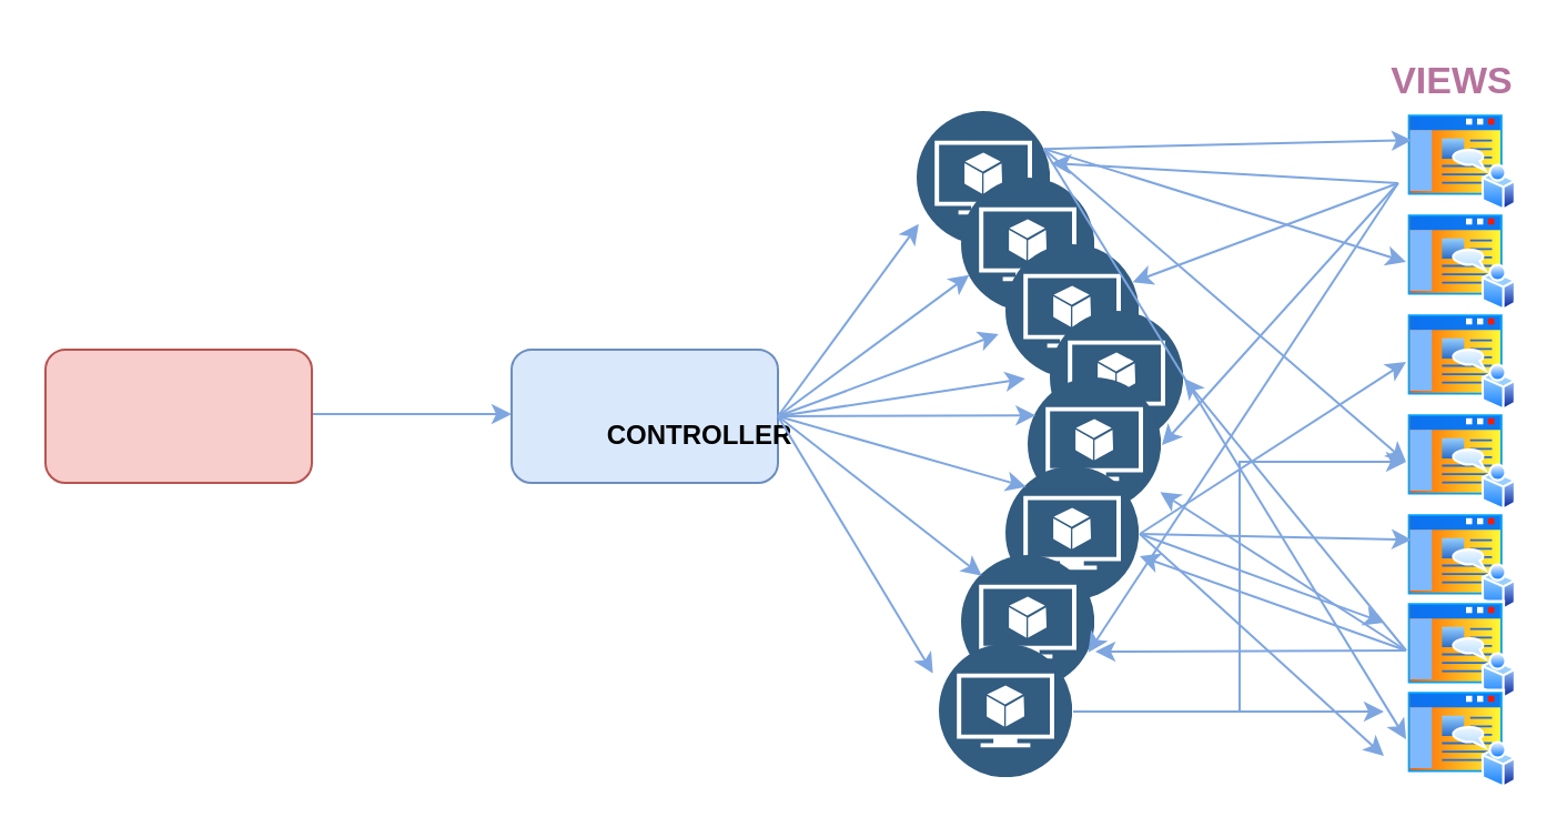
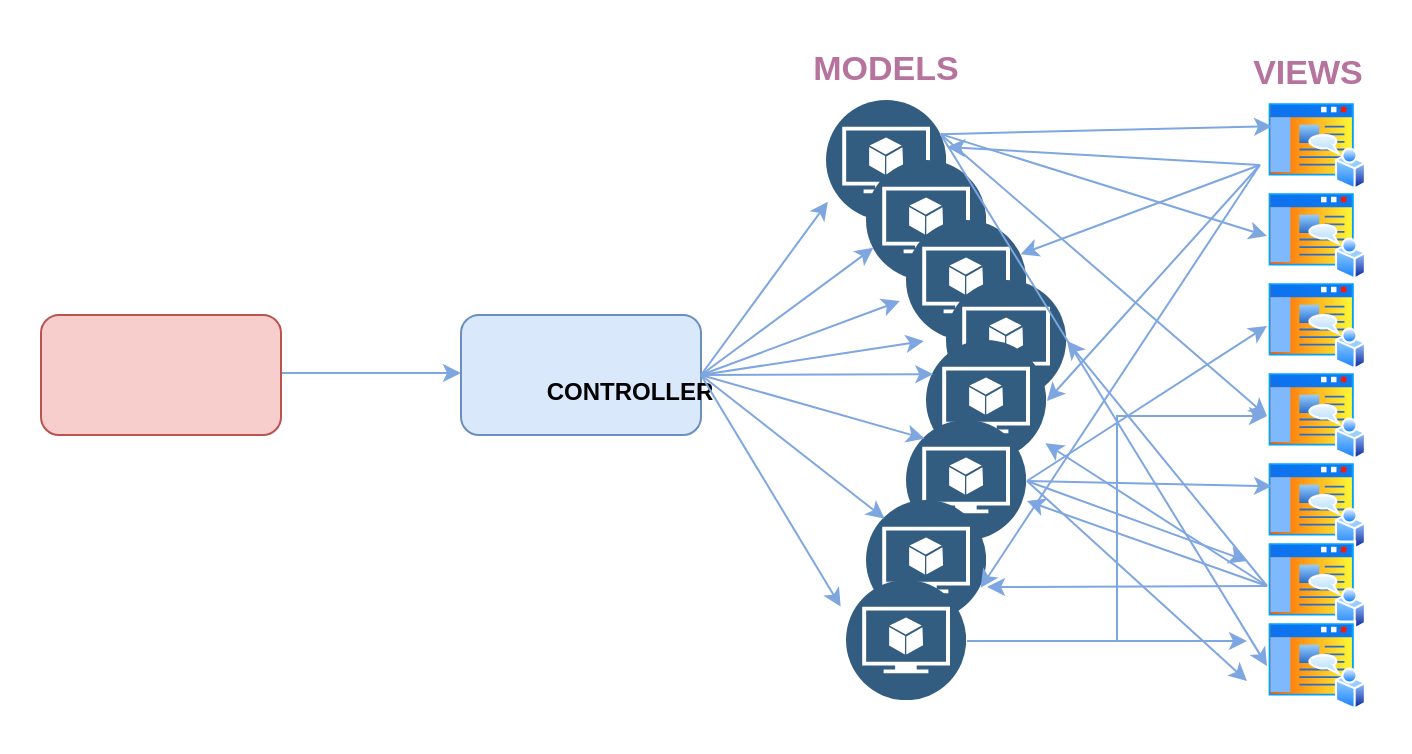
+ <mxCell id="15" value="MODELS" style="text;html=1;strokeColor=none;fillColor=none;align=center;verticalAlign=middle;whiteSpace=wrap;rounded=0;fontStyle=1;fontColor=#B5739D;fontSize=17;" vertex="1" parent="1"><mxGeometry x="383" width="120" height="30" as="geometry" y="20" /></mxCell>
